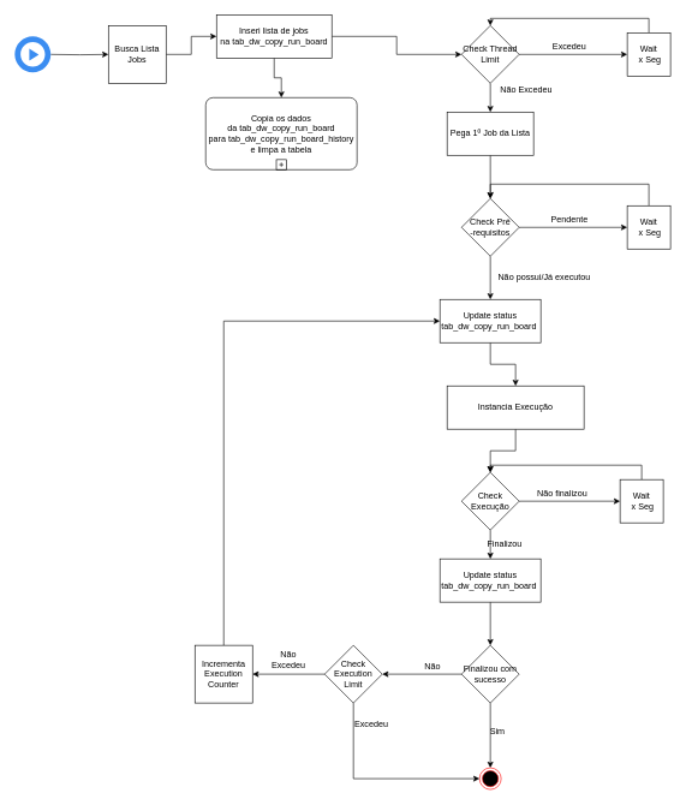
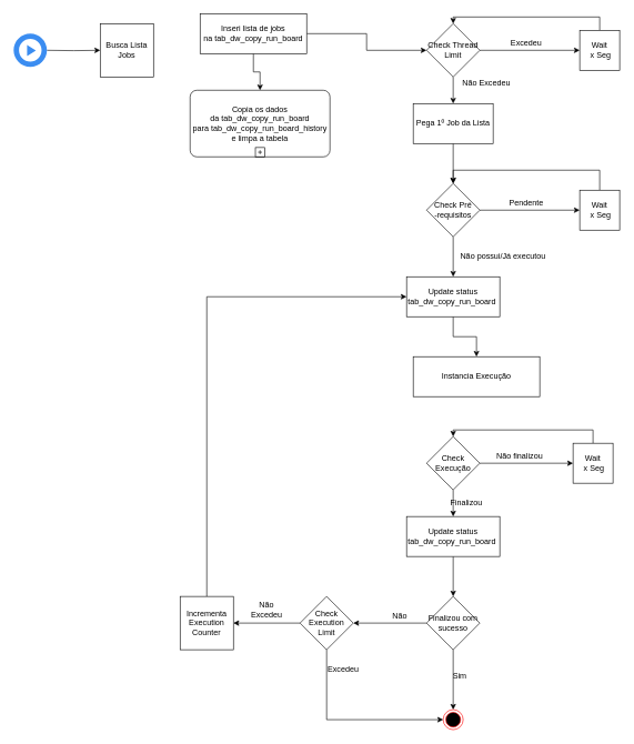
- <mxCell id="3" style="edgeStyle=orthogonalEdgeStyle;rounded=0;orthogonalLoop=1;jettySize=auto;html=1;entryX=0;entryY=0.5;entryDx=0;entryDy=0;" edge="1" parent="1" source="4" target="8"><mxGeometry relative="1" as="geometry"><mxPoint x="320" y="75" as="targetPoint" /></mxGeometry></mxCell>
- <mxCell id="26" style="edgeStyle=orthogonalEdgeStyle;rounded=0;orthogonalLoop=1;jettySize=auto;html=1;entryX=0.5;entryY=0;entryDx=0;entryDy=0;" edge="1" parent="1" source="27" target="30"><mxGeometry relative="1" as="geometry" /></mxCell>
